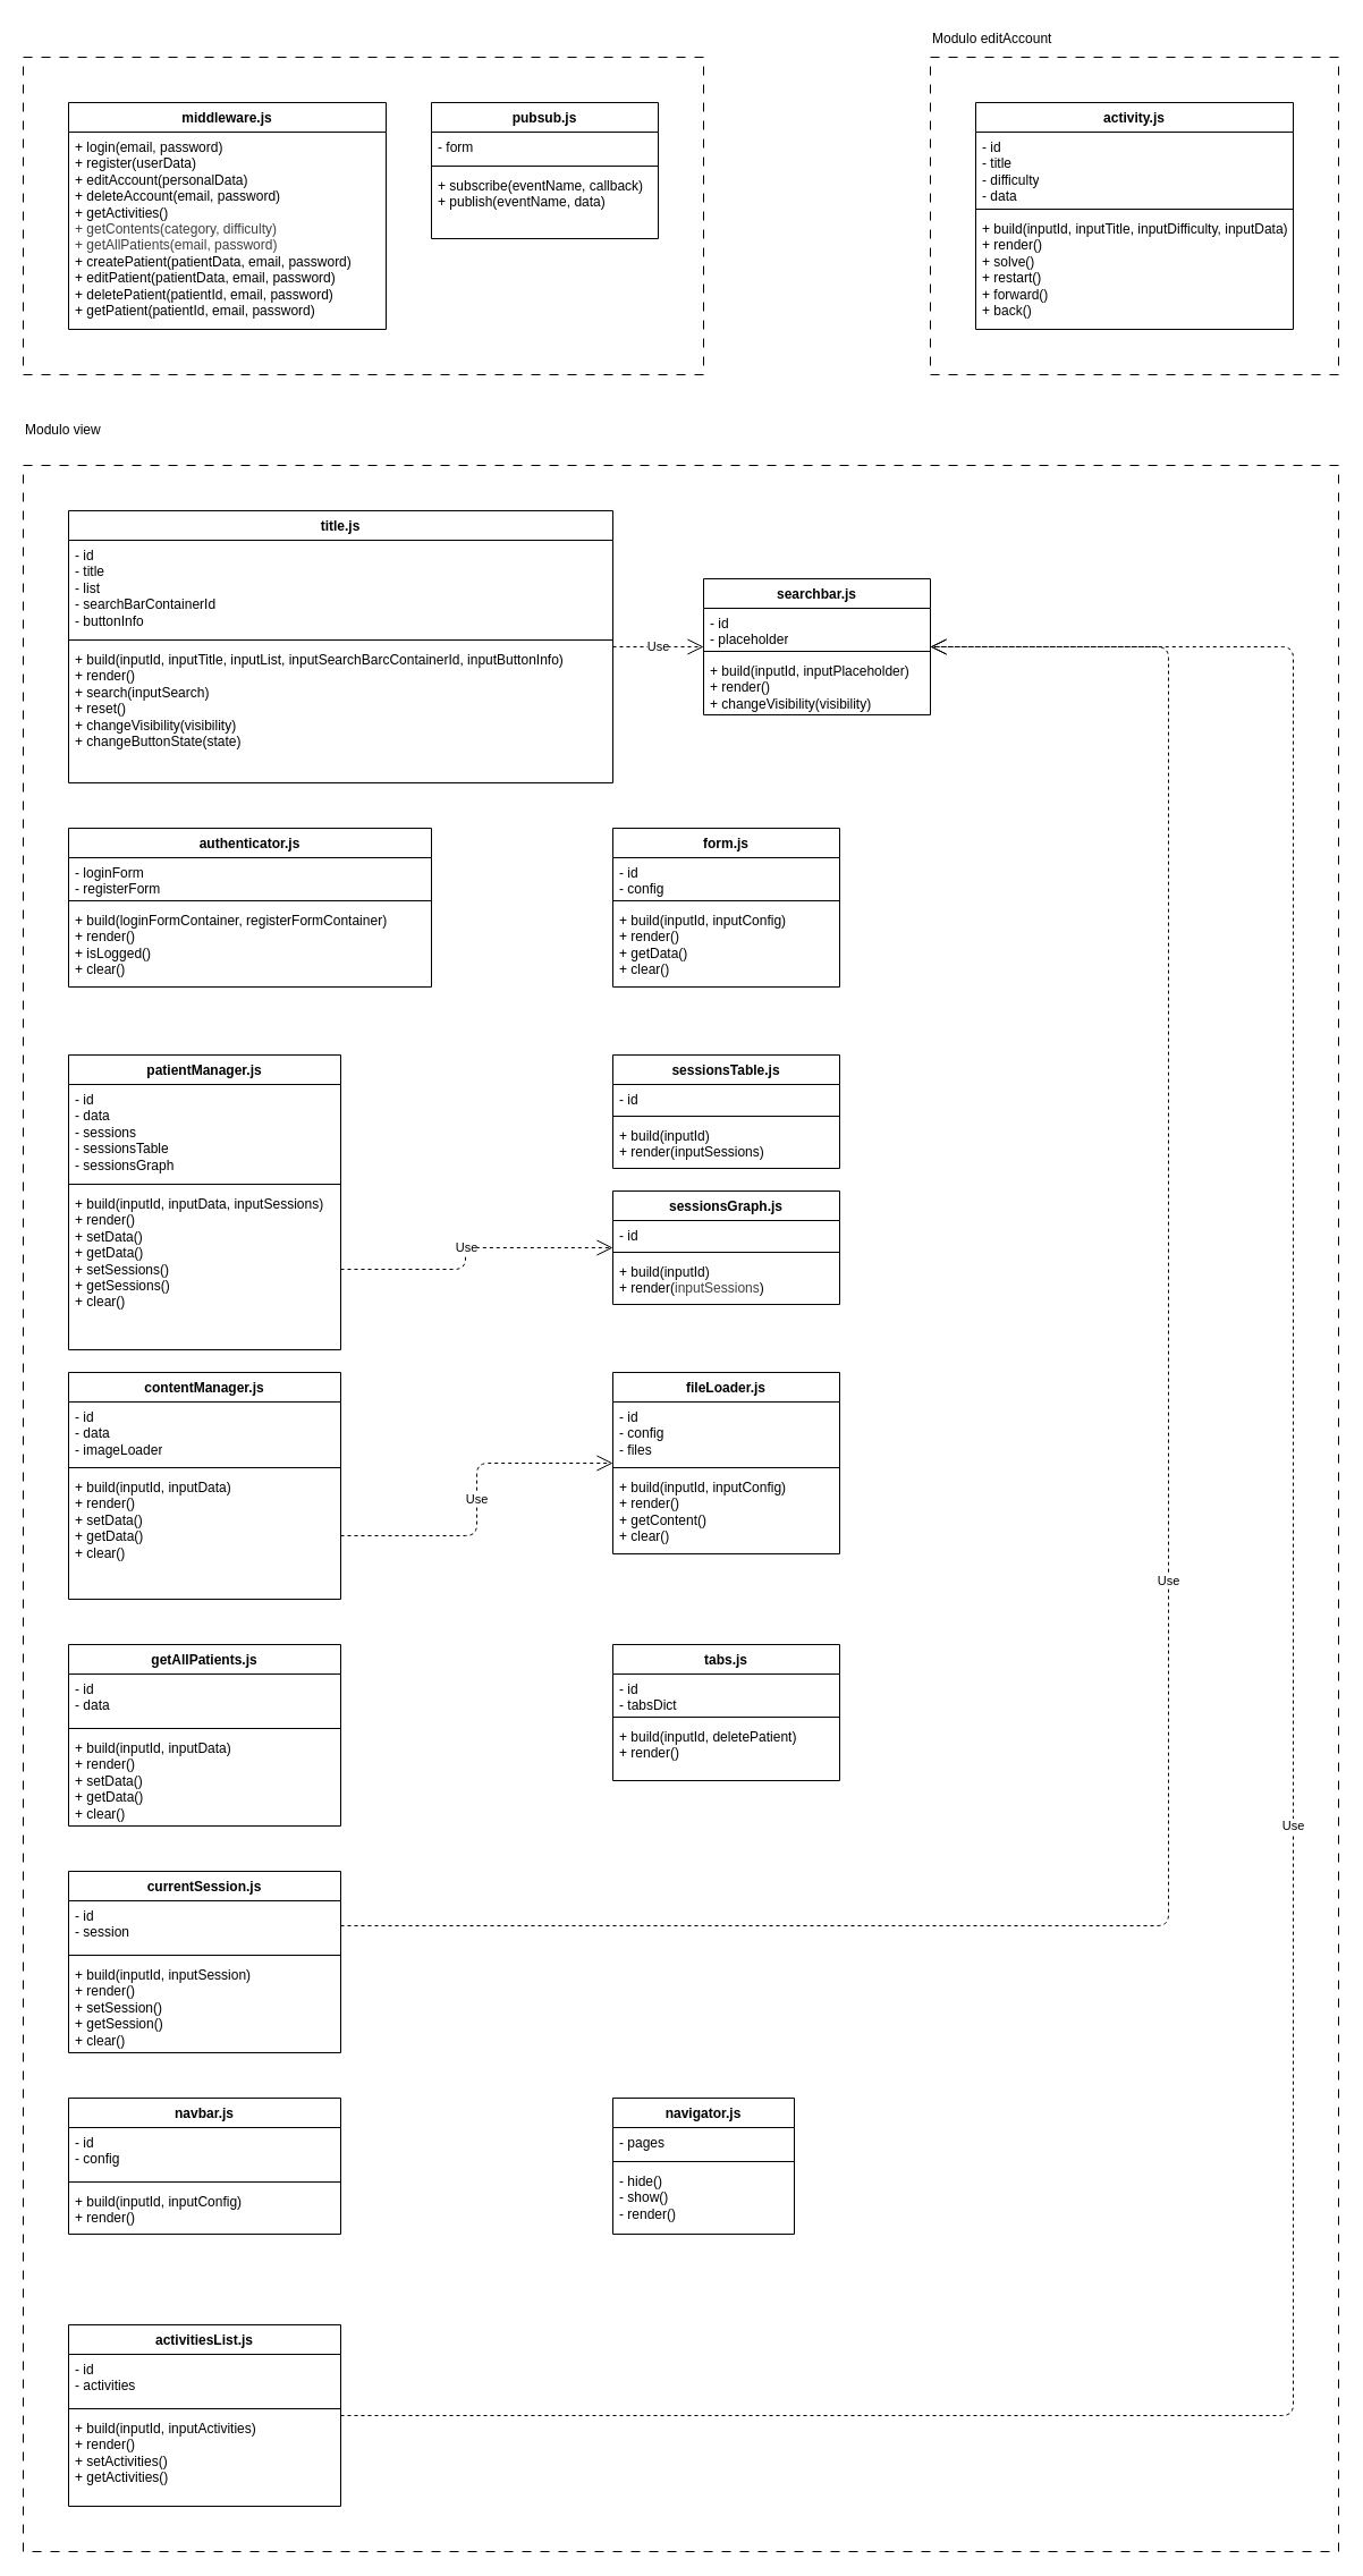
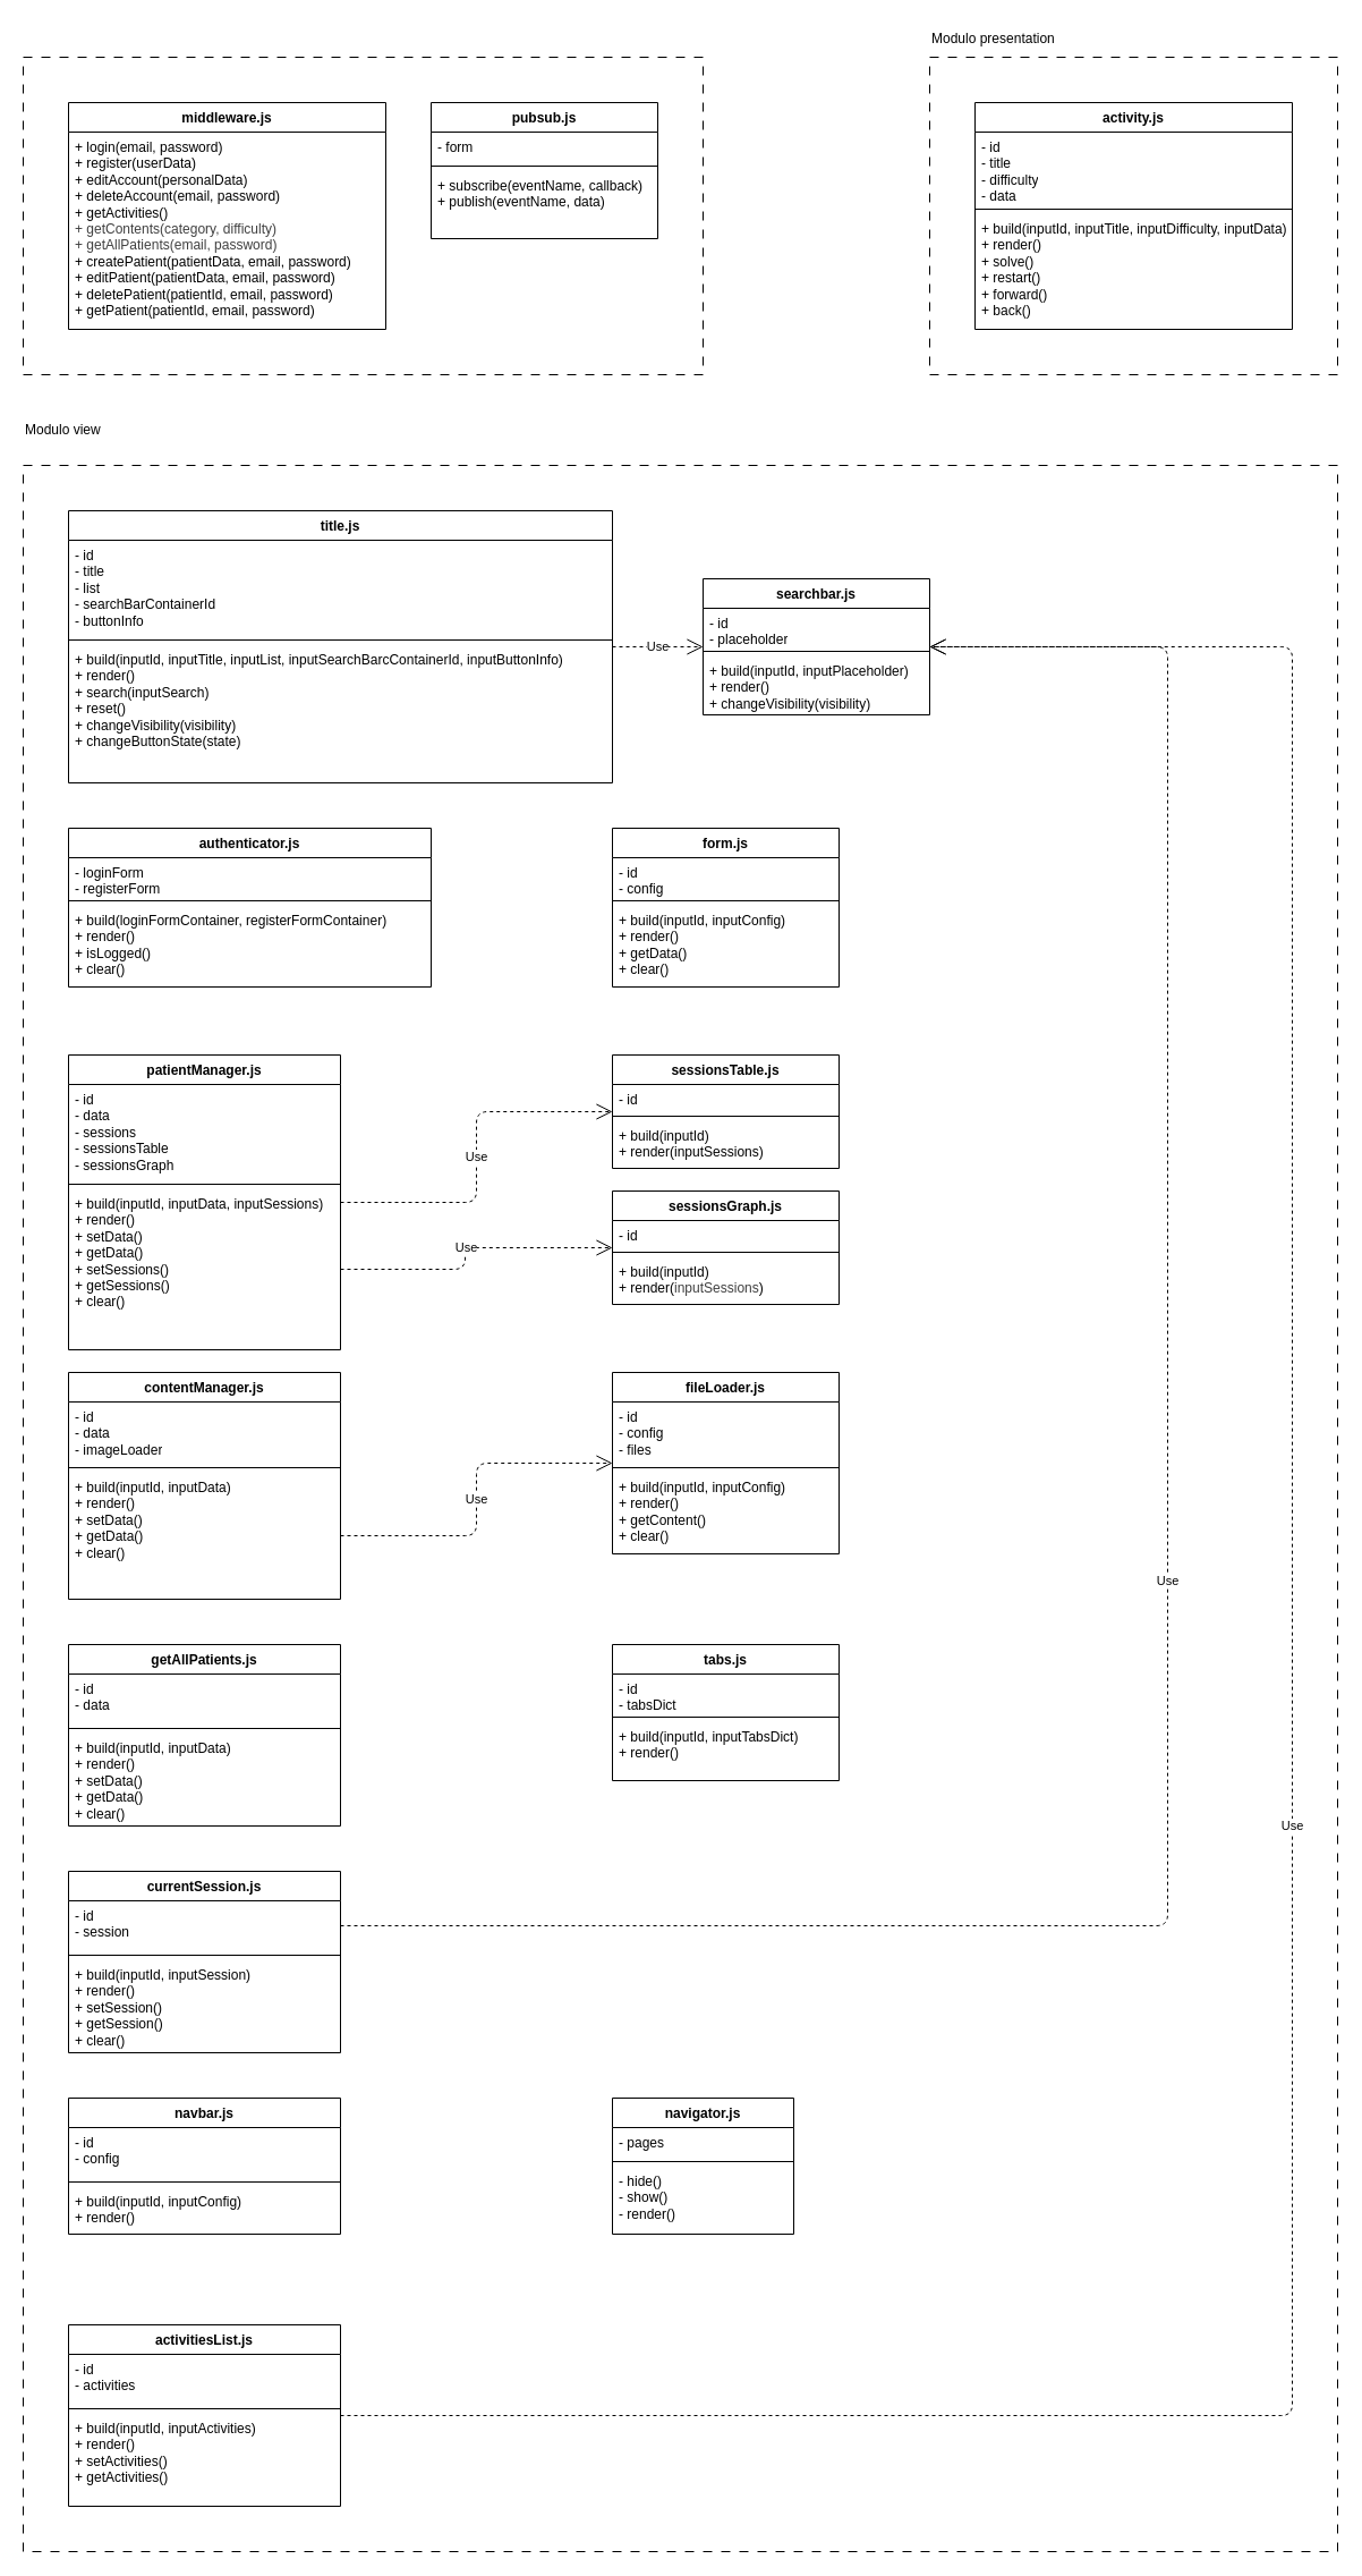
- <mxCell id="78" value="Modulo editAccount" style="text;html=1;align=left;verticalAlign=top;whiteSpace=wrap;rounded=0;" vertex="1" parent="1"><mxGeometry x="820" y="20" width="120" height="30" as="geometry" /></mxCell>
+ <mxCell id="78" value="Modulo presentation" style="text;html=1;align=left;verticalAlign=top;whiteSpace=wrap;rounded=0;" vertex="1" parent="1"><mxGeometry x="820" y="20" width="120" height="30" as="geometry" /></mxCell>
+ <mxCell id="52" value="Use" style="endArrow=open;endSize=12;dashed=1;html=1;" parent="1" source="48" target="40" edge="1"><mxGeometry width="160" relative="1" as="geometry"><mxPoint x="330" y="960" as="sourcePoint" /><mxPoint x="490" y="960" as="targetPoint" /><Array as="points"><mxPoint x="420" y="1060" /><mxPoint x="420" y="980" /></Array></mxGeometry></mxCell>
- <mxCell id="18" value="+ build(inputId, deletePatient)&lt;div&gt;+ render()&lt;/div&gt;" style="text;strokeColor=none;fillColor=none;align=left;verticalAlign=top;spacingLeft=4;spacingRight=4;overflow=hidden;rotatable=0;points=[[0,0.5],[1,0.5]];portConstraint=eastwest;whiteSpace=wrap;html=1;" parent="15" vertex="1"><mxGeometry y="68" width="200" height="52" as="geometry" /></mxCell>
+ <mxCell id="18" value="+ build(inputId, inputTabsDict)&lt;div&gt;+ render()&lt;/div&gt;" style="text;strokeColor=none;fillColor=none;align=left;verticalAlign=top;spacingLeft=4;spacingRight=4;overflow=hidden;rotatable=0;points=[[0,0.5],[1,0.5]];portConstraint=eastwest;whiteSpace=wrap;html=1;" parent="15" vertex="1"><mxGeometry y="68" width="200" height="52" as="geometry" /></mxCell>
